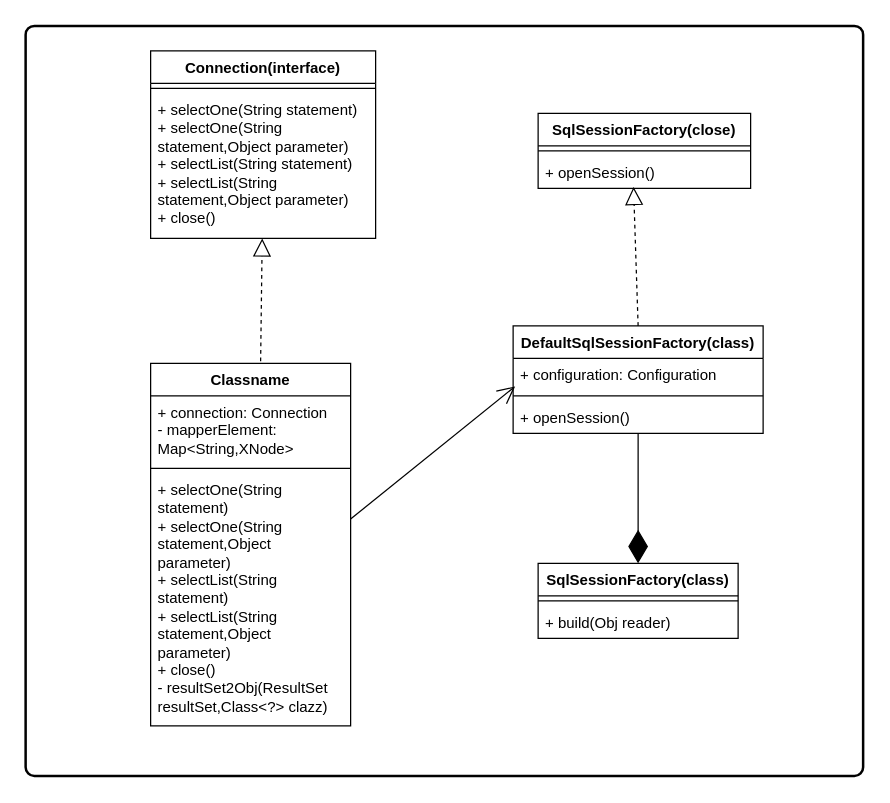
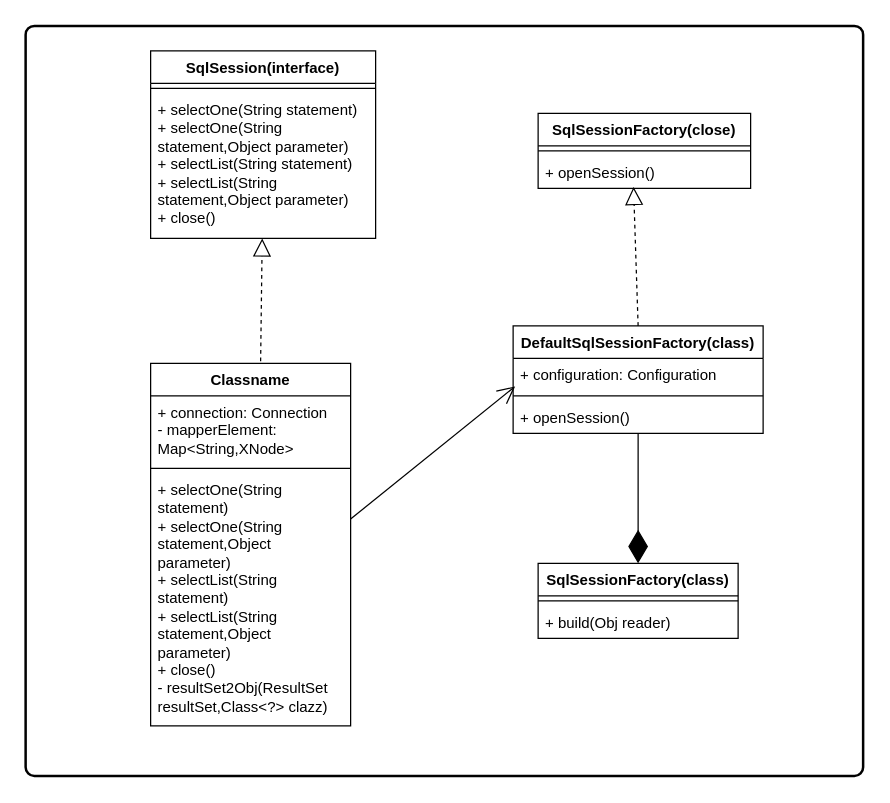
- <mxCell id="3" value="Connection(interface)" style="swimlane;fontStyle=1;align=center;verticalAlign=top;childLayout=stackLayout;horizontal=1;startSize=26;horizontalStack=0;resizeParent=1;resizeParentMax=0;resizeLast=0;collapsible=1;marginBottom=0;whiteSpace=wrap;html=1;" parent="1" vertex="1"><mxGeometry x="120" y="40" width="180" height="150" as="geometry" /></mxCell>
+ <mxCell id="3" value="SqlSession(interface)" style="swimlane;fontStyle=1;align=center;verticalAlign=top;childLayout=stackLayout;horizontal=1;startSize=26;horizontalStack=0;resizeParent=1;resizeParentMax=0;resizeLast=0;collapsible=1;marginBottom=0;whiteSpace=wrap;html=1;" parent="1" vertex="1"><mxGeometry x="120" y="40" width="180" height="150" as="geometry" /></mxCell>
